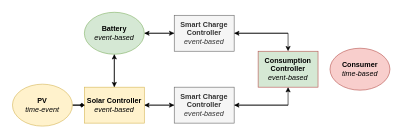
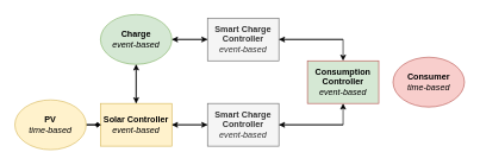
- <mxCell id="4" value="&lt;b&gt;Battery&lt;/b&gt;&lt;br&gt;&lt;i&gt;event-based&lt;/i&gt;" style="ellipse;whiteSpace=wrap;html=1;fillColor=#d5e8d4;strokeColor=#82b366;" parent="1" vertex="1"><mxGeometry x="140" y="20" width="100" height="70" as="geometry" /></mxCell>
+ <mxCell id="4" value="&lt;b&gt;Charge&lt;/b&gt;&lt;br&gt;&lt;i&gt;event-based&lt;/i&gt;" style="ellipse;whiteSpace=wrap;html=1;fillColor=#d5e8d4;strokeColor=#82b366;" parent="1" vertex="1"><mxGeometry x="140" y="20" width="100" height="70" as="geometry" /></mxCell>
- <mxCell id="17" value="&lt;b&gt;PV&lt;/b&gt;&lt;br&gt;&lt;i&gt;time-event&lt;/i&gt;" style="ellipse;whiteSpace=wrap;html=1;fillColor=#fff2cc;strokeColor=#d6b656;" vertex="1" parent="1"><mxGeometry x="20" y="140" width="100" height="70" as="geometry" /></mxCell>
+ <mxCell id="17" value="&lt;b&gt;PV&lt;/b&gt;&lt;br&gt;&lt;i&gt;time-based&lt;/i&gt;" style="ellipse;whiteSpace=wrap;html=1;fillColor=#fff2cc;strokeColor=#d6b656;" vertex="1" parent="1"><mxGeometry x="20" y="140" width="100" height="70" as="geometry" /></mxCell>
